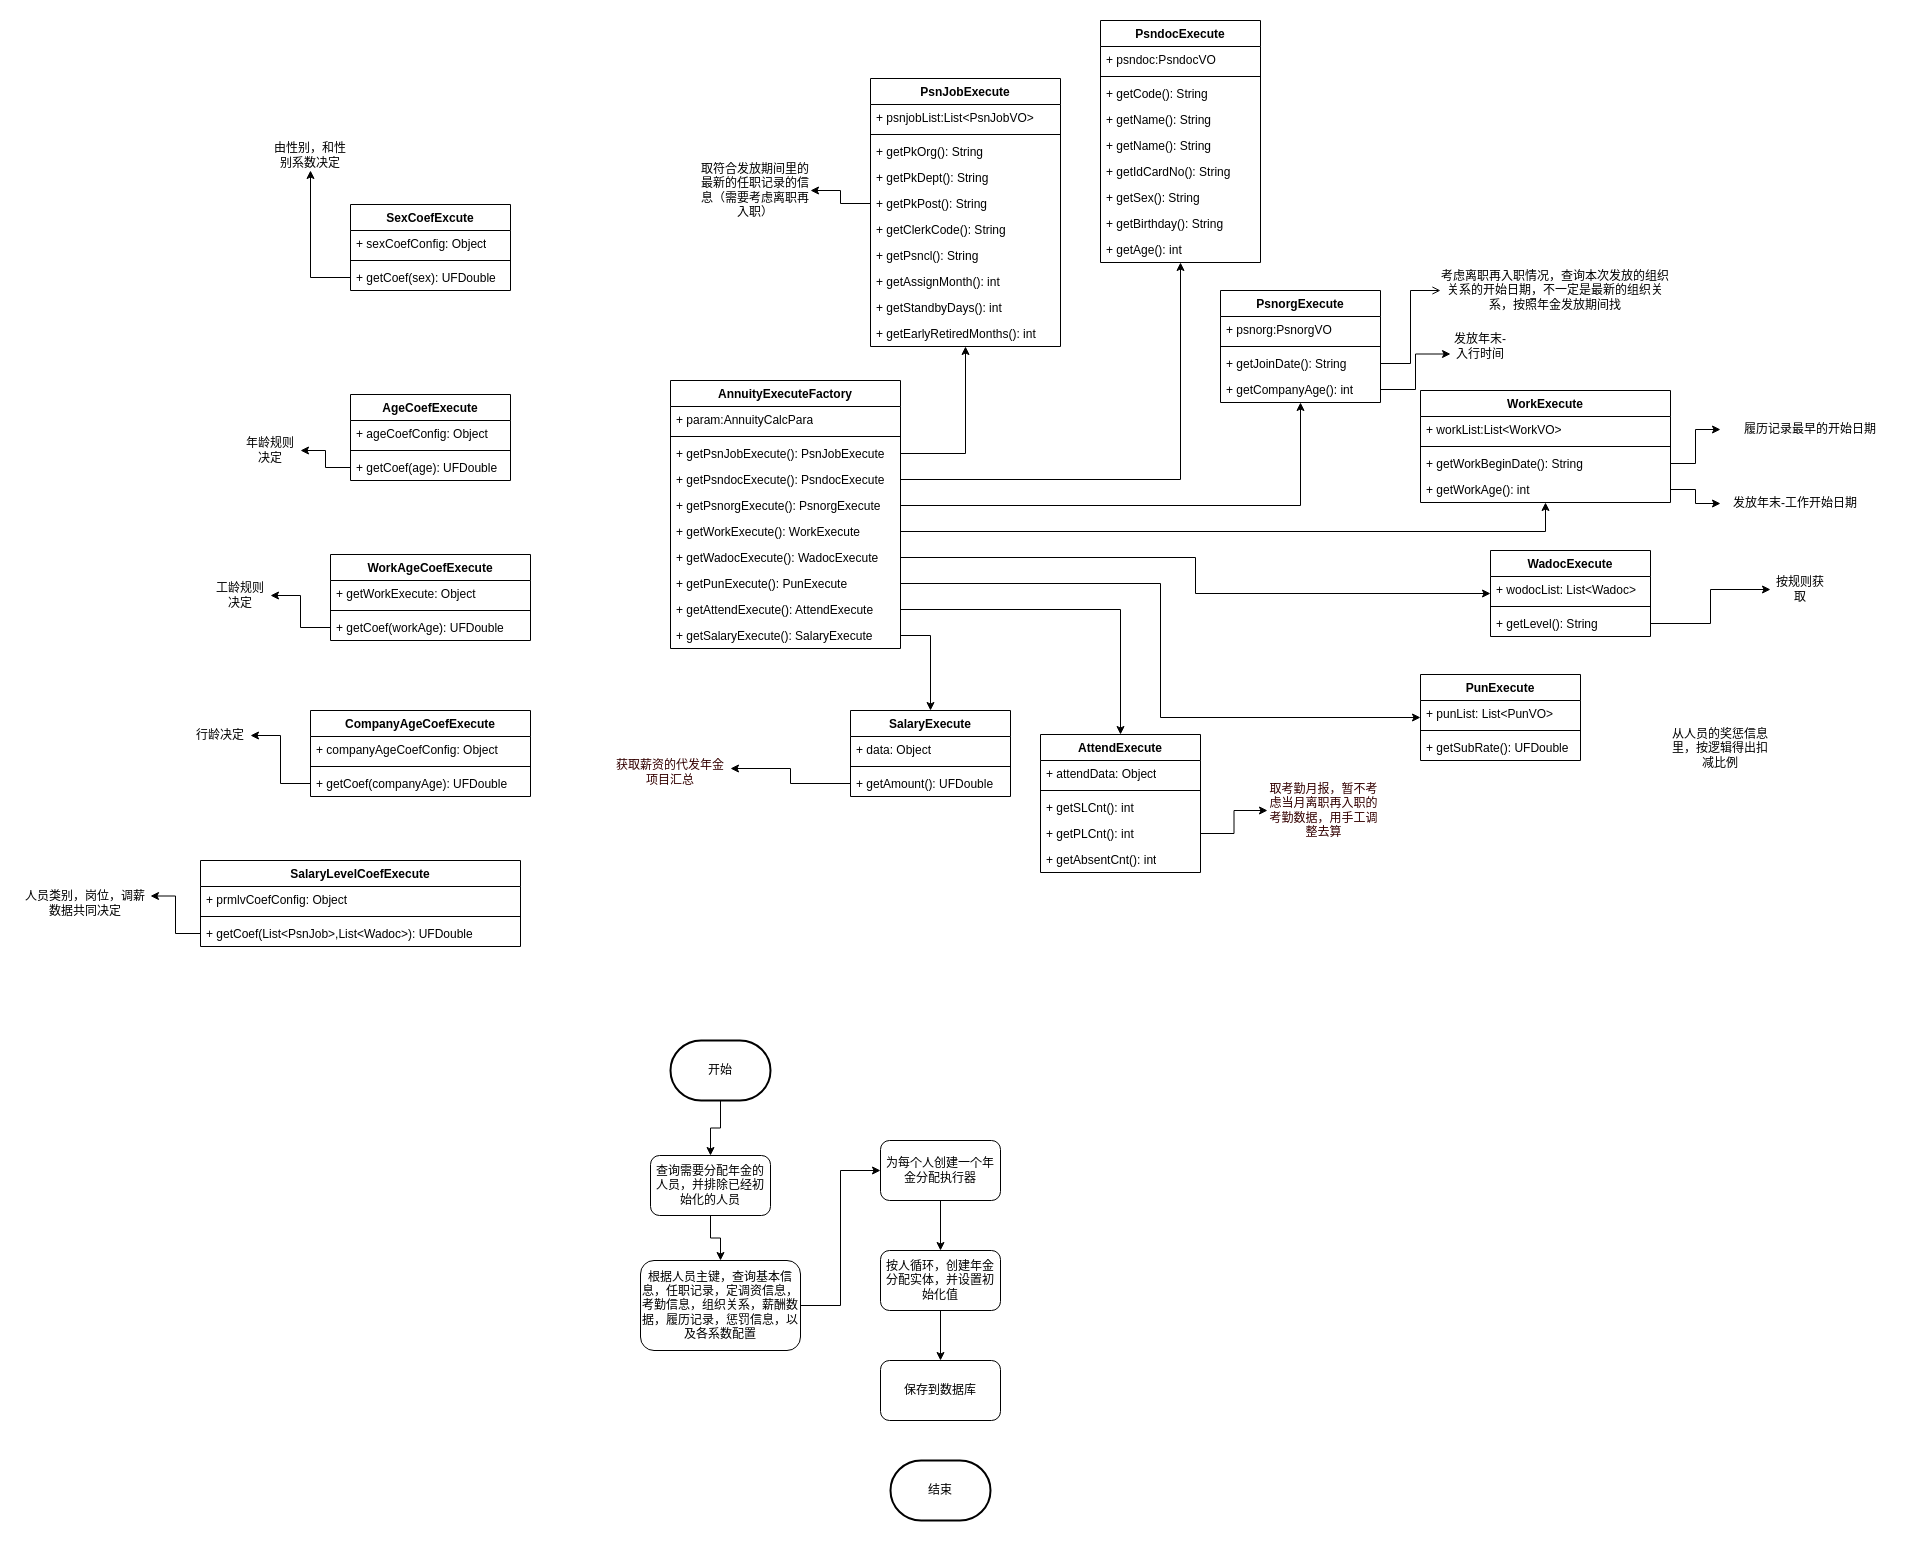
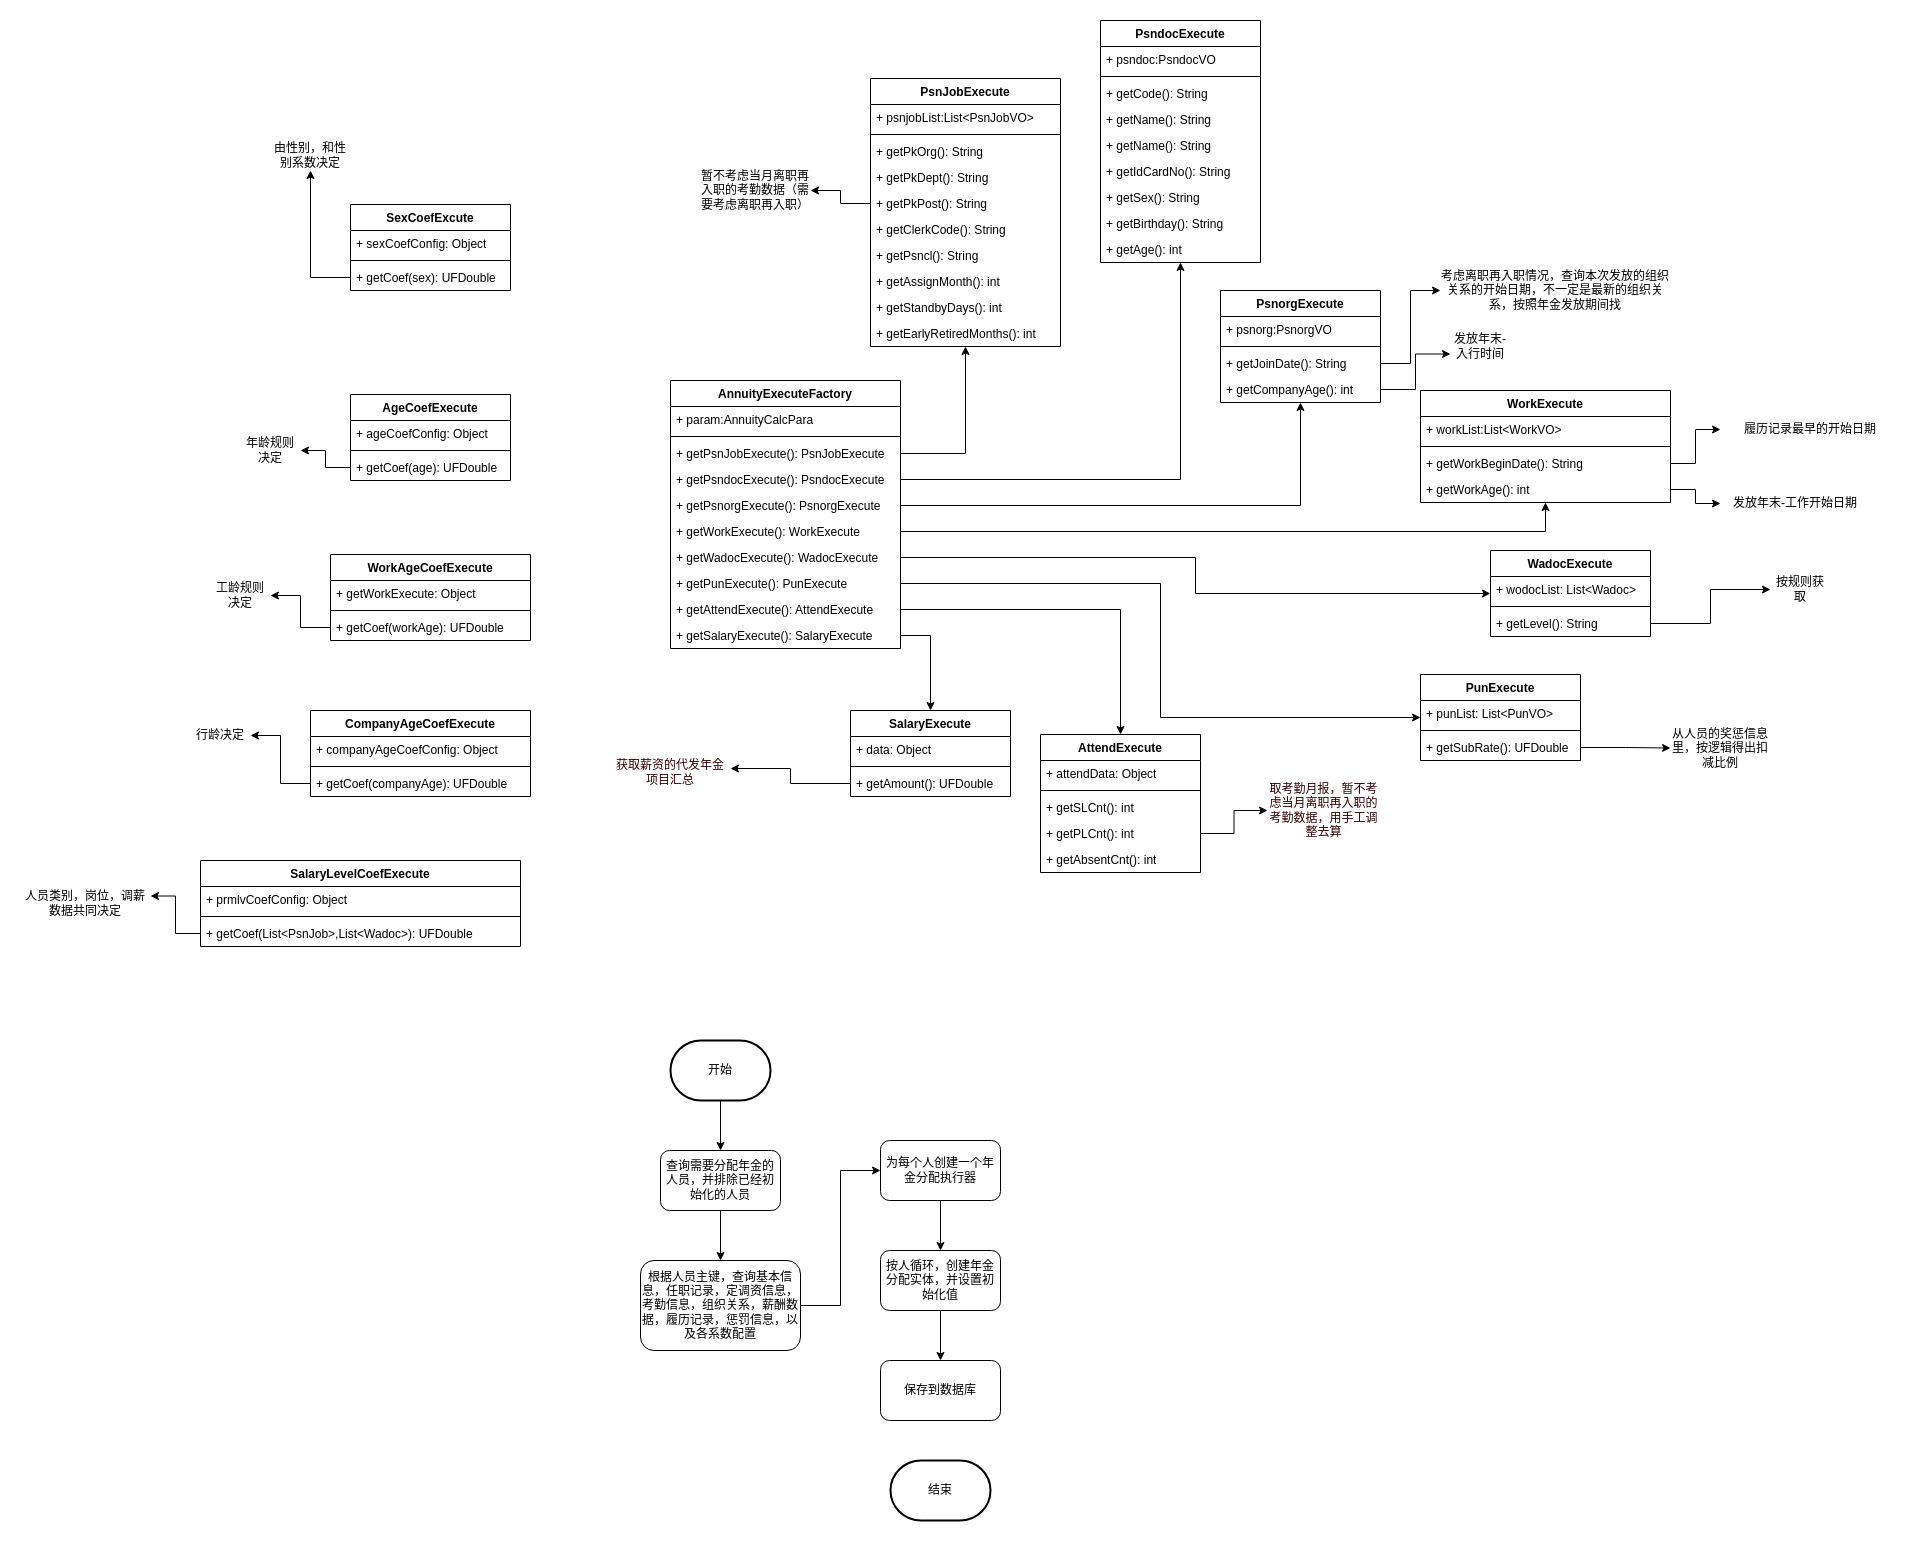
- <mxCell id="84" value="取符合发放期间里的最新的任职记录的信息（需要考虑离职再入职）" style="text;html=1;strokeColor=none;fillColor=none;align=center;verticalAlign=middle;whiteSpace=wrap;rounded=0;" parent="1" vertex="1"><mxGeometry x="700" y="160" width="110" height="60" as="geometry" /></mxCell>
+ <mxCell id="84" value="暂不考虑当月离职再入职的考勤数据（需要考虑离职再入职）" style="text;html=1;strokeColor=none;fillColor=none;align=center;verticalAlign=middle;whiteSpace=wrap;rounded=0;" parent="1" vertex="1"><mxGeometry x="700" y="160" width="110" height="60" as="geometry" /></mxCell>
- <mxCell id="81" style="edgeStyle=orthogonalEdgeStyle;rounded=0;orthogonalLoop=1;jettySize=auto;html=1;exitX=1;exitY=0.5;exitDx=0;exitDy=0;entryX=0;entryY=0.5;entryDx=0;entryDy=0;endArrow=open;" parent="1" source="42" target="80" edge="1"><mxGeometry relative="1" as="geometry" /></mxCell>
+ <mxCell id="81" style="edgeStyle=orthogonalEdgeStyle;rounded=0;orthogonalLoop=1;jettySize=auto;html=1;exitX=1;exitY=0.5;exitDx=0;exitDy=0;entryX=0;entryY=0.5;entryDx=0;entryDy=0;" parent="1" source="42" target="80" edge="1"><mxGeometry relative="1" as="geometry" /></mxCell>
+ <mxCell id="89" style="edgeStyle=orthogonalEdgeStyle;rounded=0;orthogonalLoop=1;jettySize=auto;html=1;exitX=1;exitY=0.5;exitDx=0;exitDy=0;entryX=0;entryY=0.5;entryDx=0;entryDy=0;" parent="1" source="51" target="88" edge="1"><mxGeometry relative="1" as="geometry" /></mxCell>
- <mxCell id="73" value="查询需要分配年金的人员，并排除已经初始化的人员" style="rounded=1;whiteSpace=wrap;html=1;" parent="1" vertex="1"><mxGeometry x="650" y="1155" width="120" height="60" as="geometry" /></mxCell>
+ <mxCell id="73" value="查询需要分配年金的人员，并排除已经初始化的人员" style="rounded=1;whiteSpace=wrap;html=1;" parent="1" vertex="1"><mxGeometry x="660" y="1150" width="120" height="60" as="geometry" /></mxCell>
